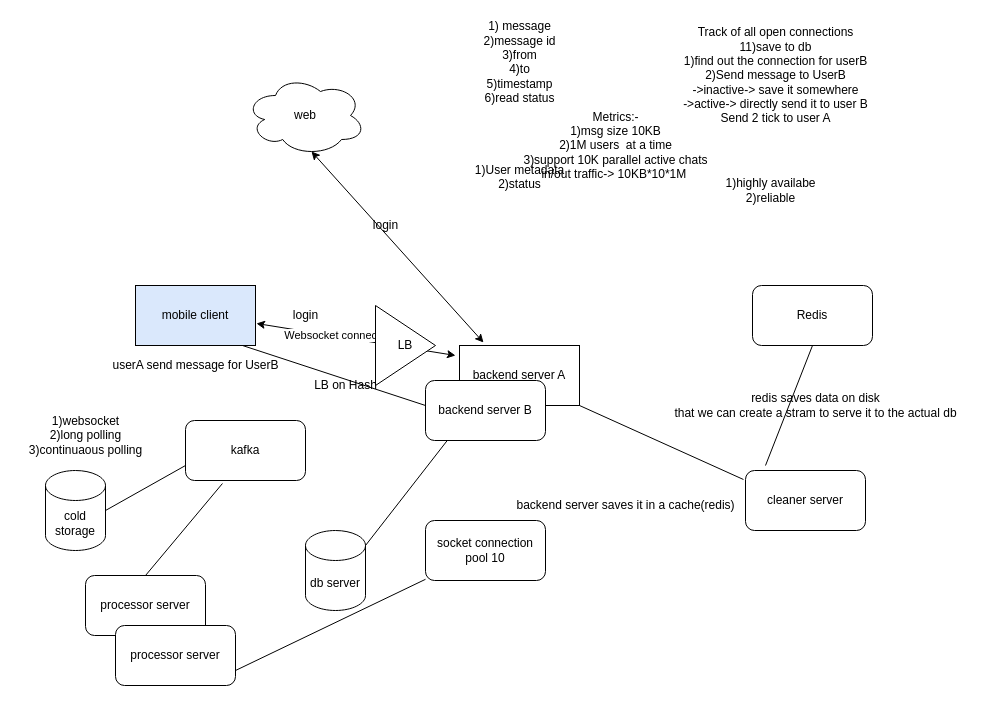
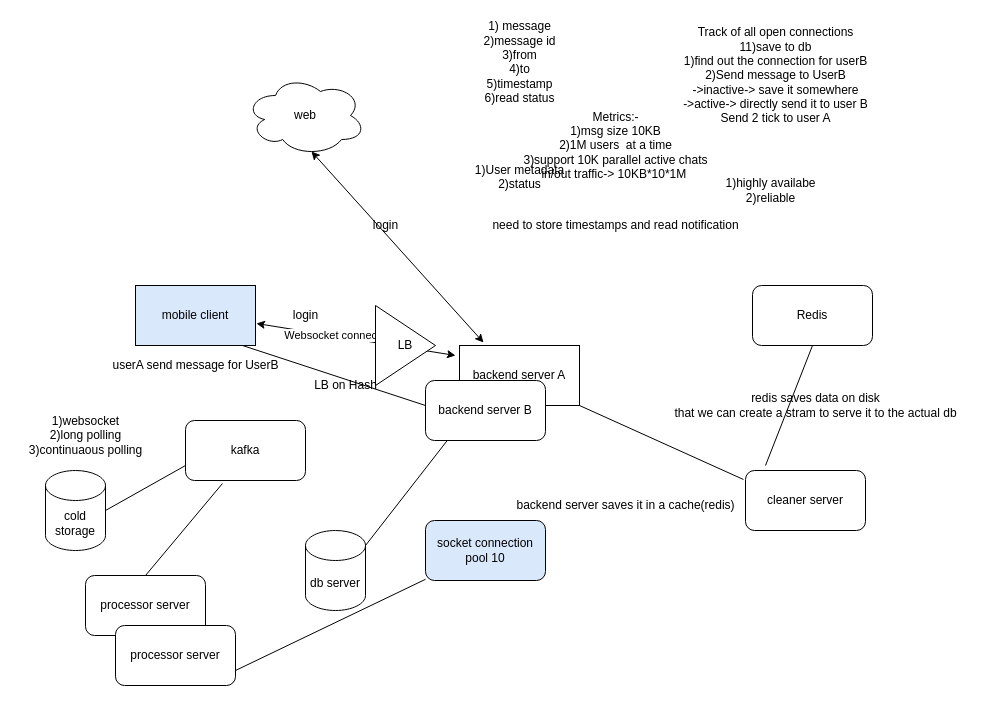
+ <mxCell id="9" value="need to store timestamps and read notification" style="text;html=1;align=center;verticalAlign=middle;resizable=0;points=[];autosize=1;" vertex="1" parent="1"><mxGeometry x="485" y="215" width="260" height="20" as="geometry" /></mxCell>
- <mxCell id="26" value="socket connection pool 10" style="rounded=1;whiteSpace=wrap;html=1;" vertex="1" parent="1"><mxGeometry x="425" y="520" width="120" height="60" as="geometry" /></mxCell>
+ <mxCell id="26" value="socket connection pool 10" style="rounded=1;whiteSpace=wrap;html=1;fillColor=#dae8fc;" vertex="1" parent="1"><mxGeometry x="425" y="520" width="120" height="60" as="geometry" /></mxCell>
